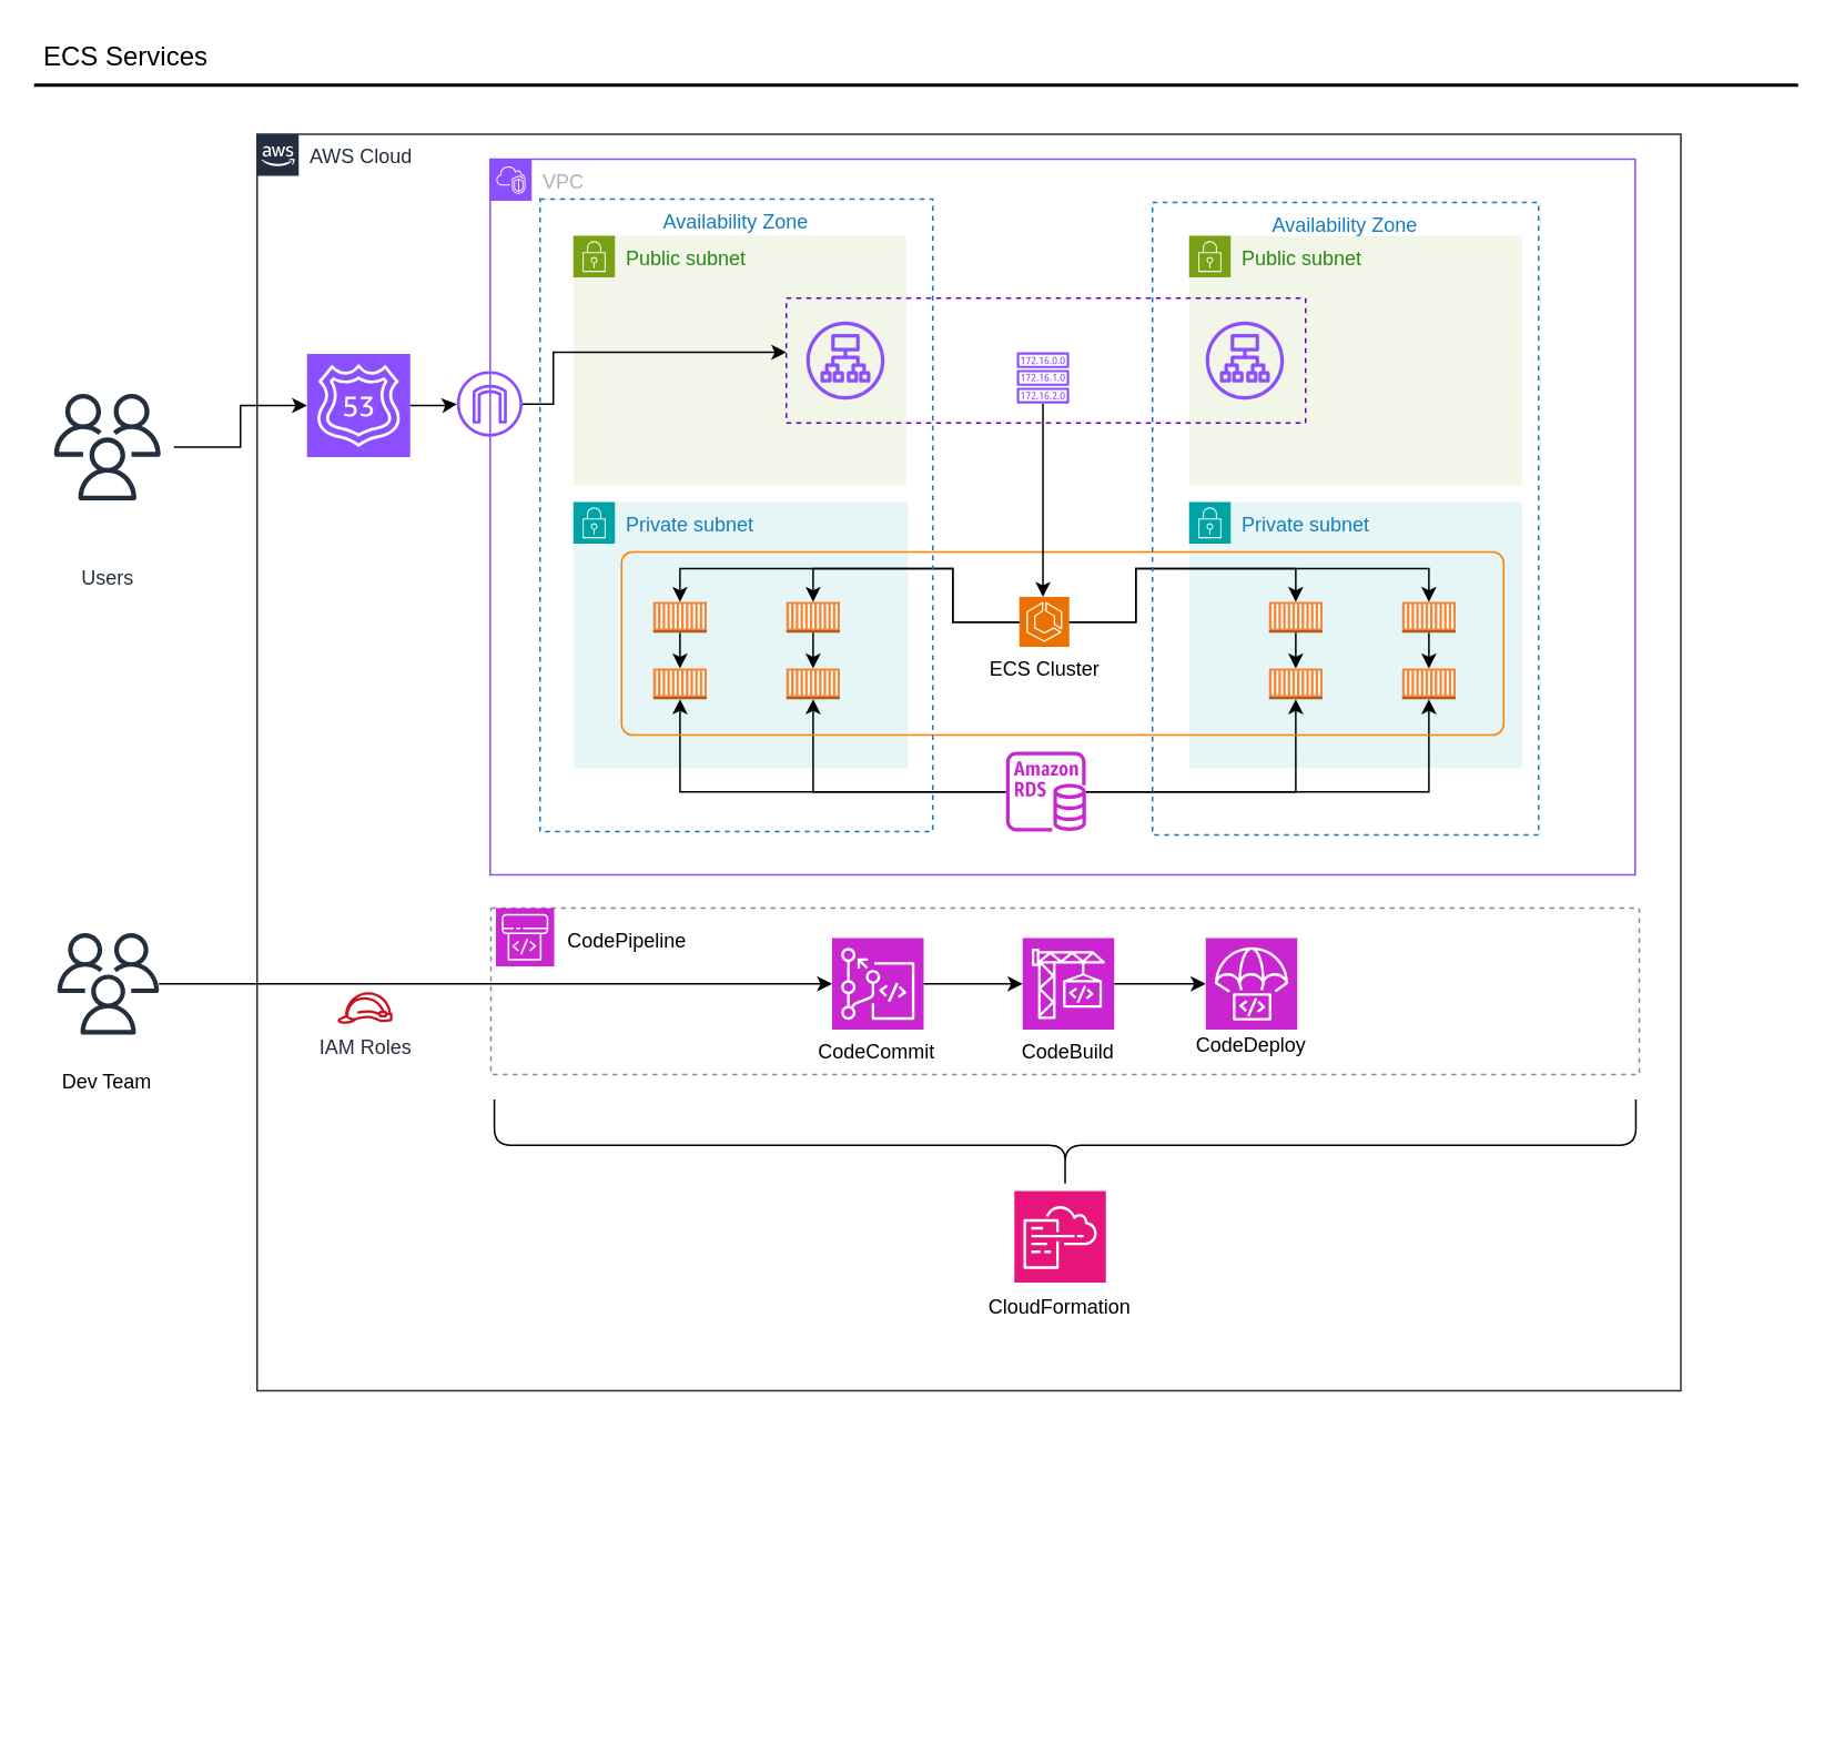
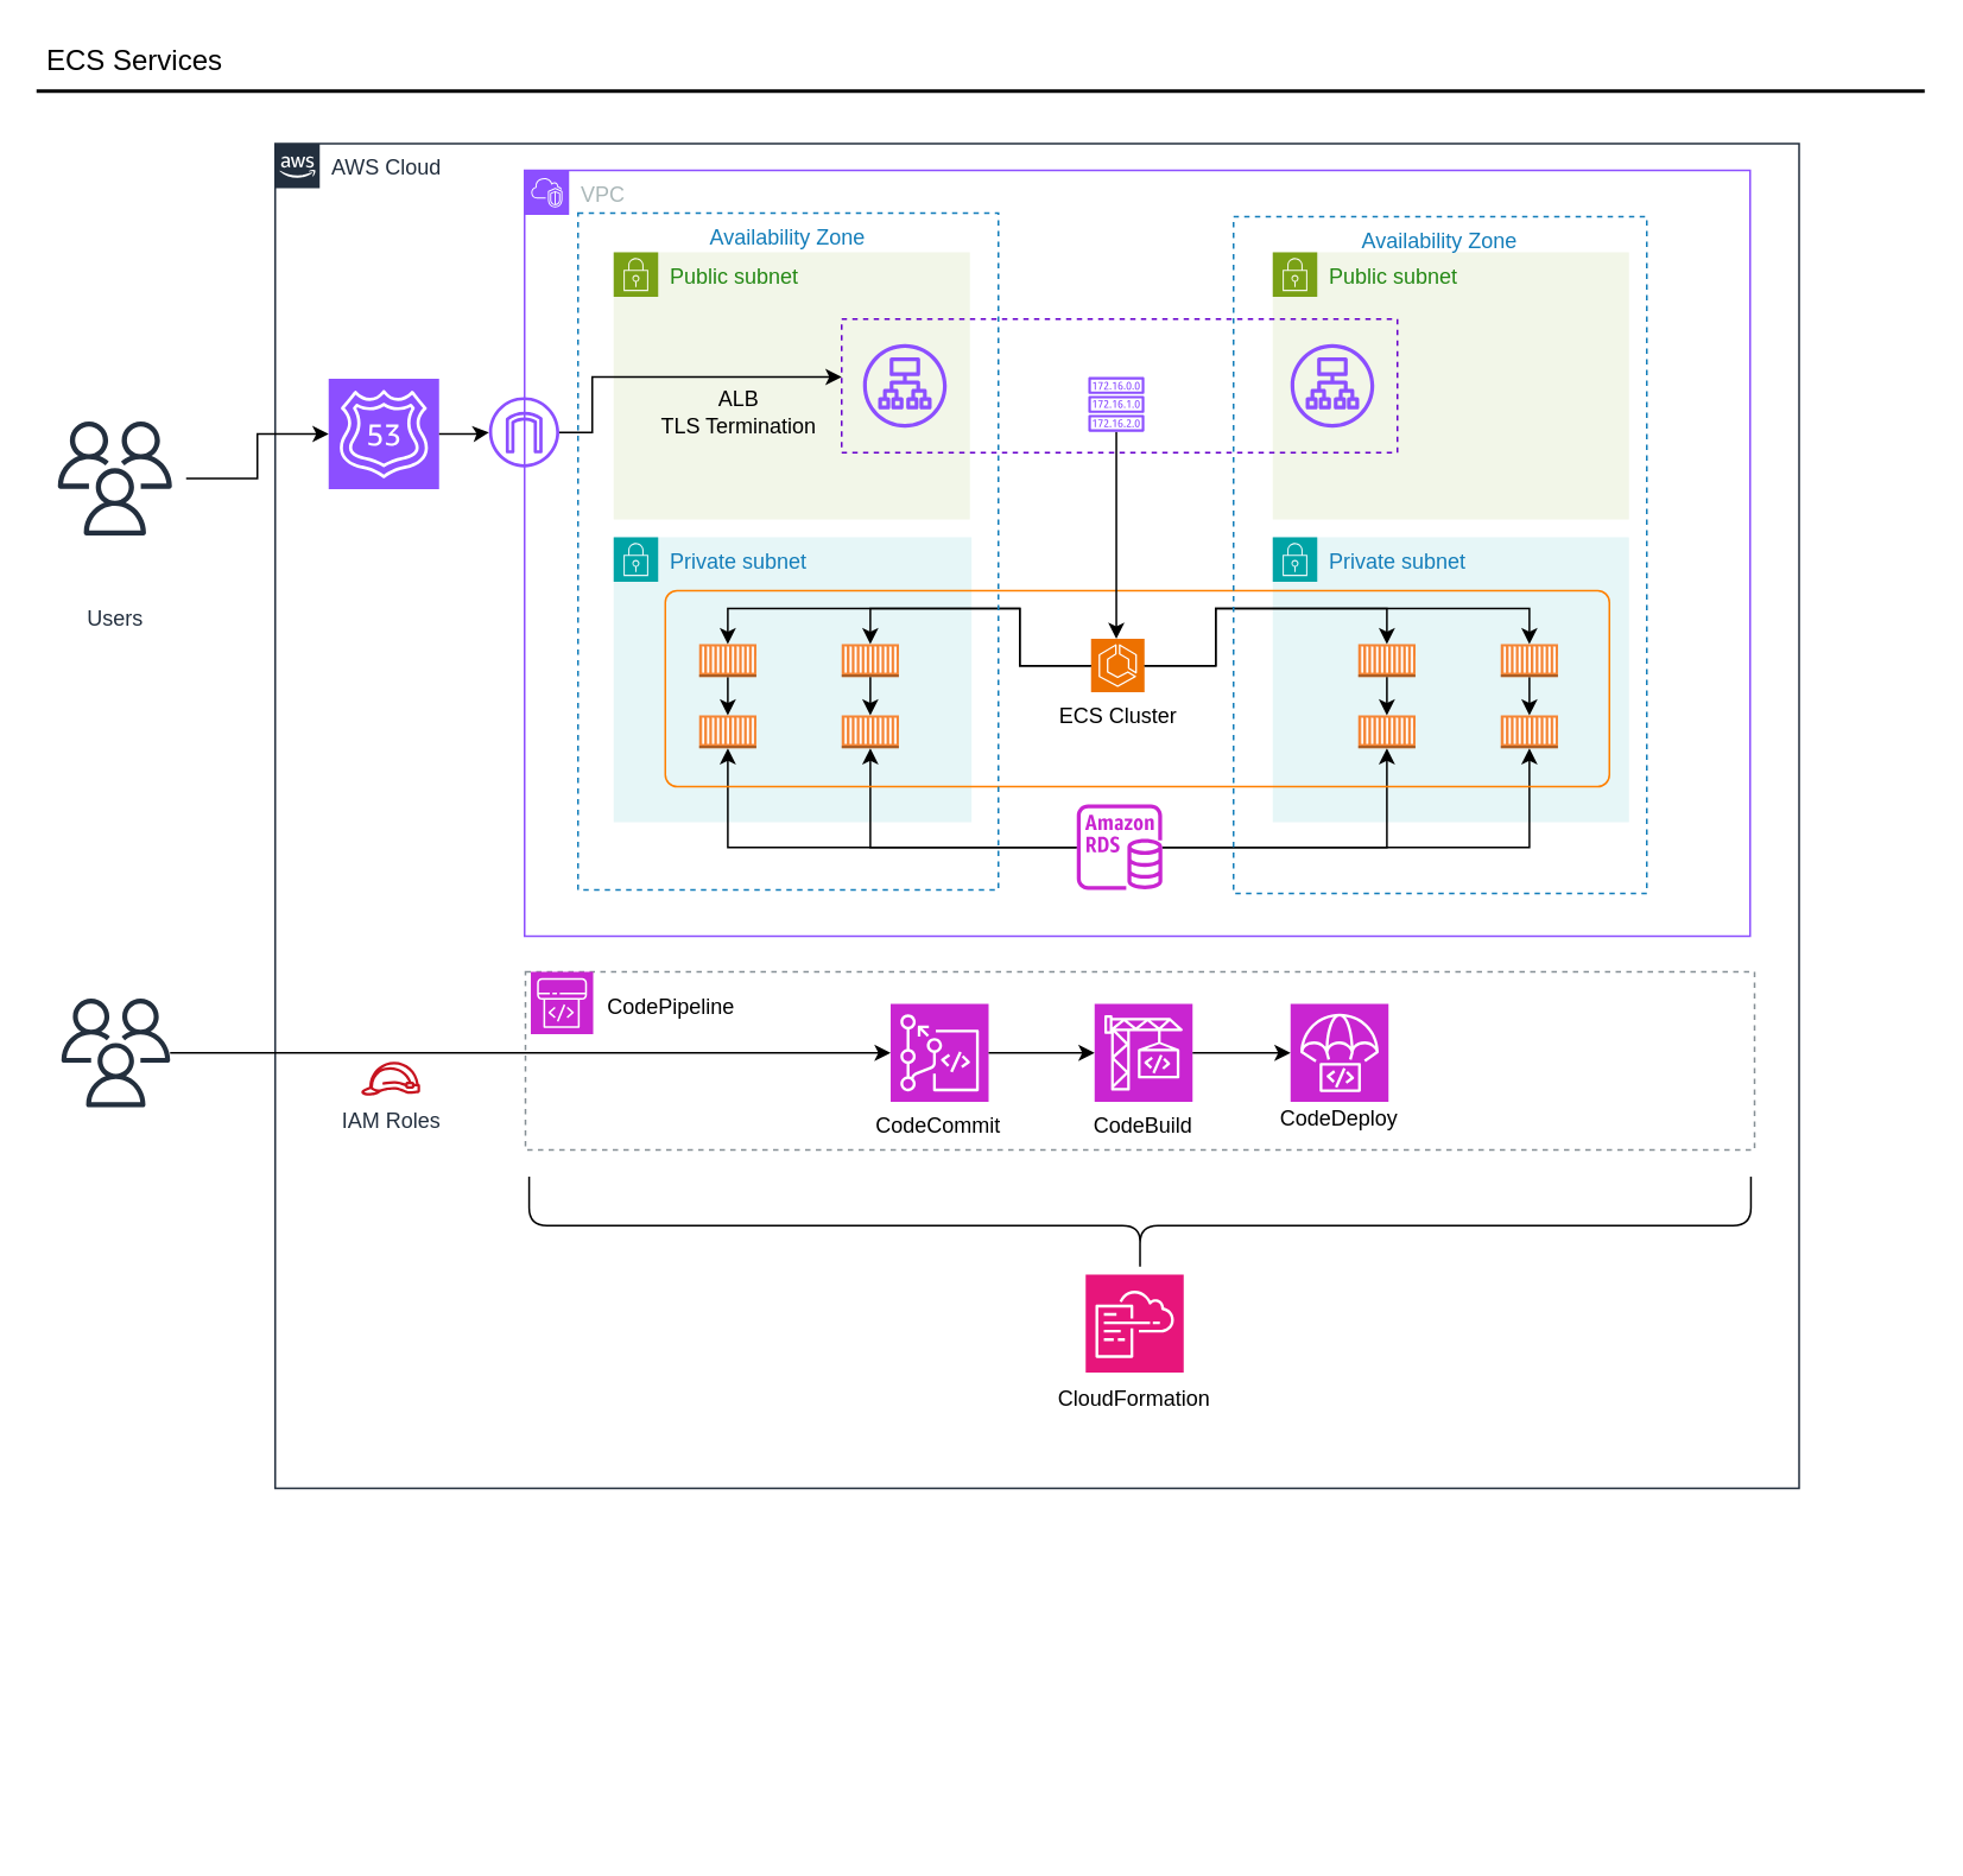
+ <mxCell id="14" value="ALB&lt;br&gt;&lt;div&gt;TLS Termination&lt;/div&gt;" style="text;html=1;align=center;verticalAlign=middle;whiteSpace=wrap;rounded=0;" vertex="1" parent="13"><mxGeometry x="18.0" y="70" width="105.12" height="40" as="geometry" /></mxCell>
- <mxCell id="67" value="Dev Team" style="text;html=1;align=center;verticalAlign=middle;whiteSpace=wrap;rounded=0;" parent="1" vertex="1"><mxGeometry x="34" y="635" width="60" height="30" as="geometry" /></mxCell>
